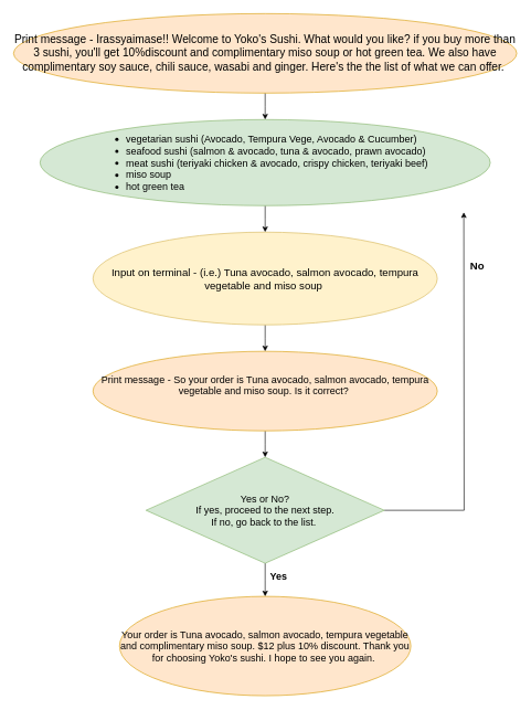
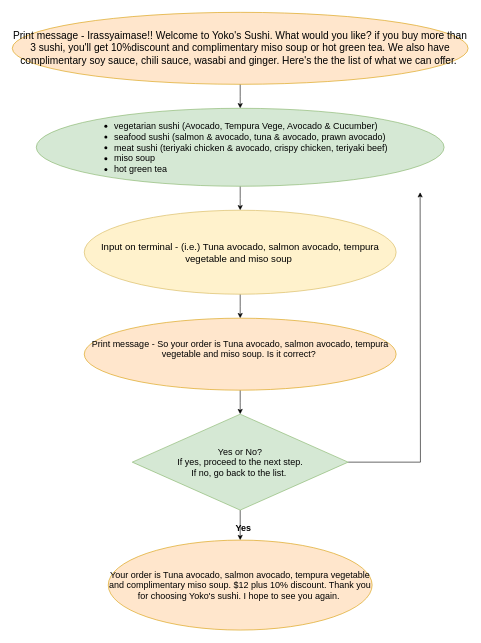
- <mxCell id="14" value="&lt;b&gt;&lt;font style=&quot;font-size: 16px&quot;&gt;No&lt;/font&gt;&lt;/b&gt;" style="text;html=1;align=center;verticalAlign=middle;resizable=0;points=[];autosize=1;strokeColor=none;" vertex="1" parent="1"><mxGeometry x="700" y="390" width="40" height="20" as="geometry" /></mxCell>
- <mxCell id="13" value="&lt;b&gt;&lt;font style=&quot;font-size: 15px&quot;&gt;Yes&lt;/font&gt;&lt;/b&gt;" style="text;html=1;align=center;verticalAlign=middle;resizable=0;points=[];autosize=1;strokeColor=none;" vertex="1" parent="1"><mxGeometry x="400" y="860" width="40" height="20" as="geometry" /></mxCell>
+ <mxCell id="13" value="&lt;b&gt;&lt;font style=&quot;font-size: 15px&quot;&gt;Yes&lt;/font&gt;&lt;/b&gt;" style="text;html=1;align=center;verticalAlign=middle;resizable=0;points=[];autosize=1;strokeColor=none;" vertex="1" parent="1"><mxGeometry x="385" y="870" width="40" height="20" as="geometry" /></mxCell>
